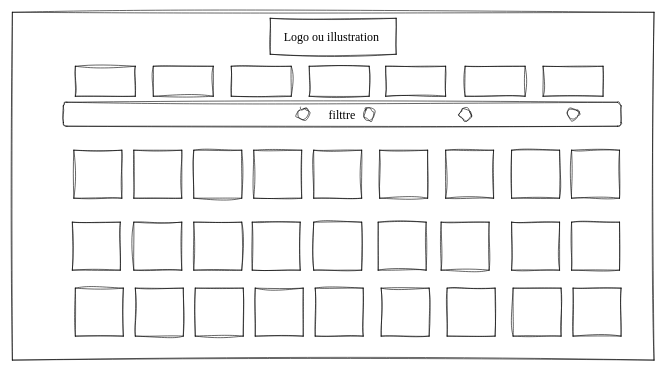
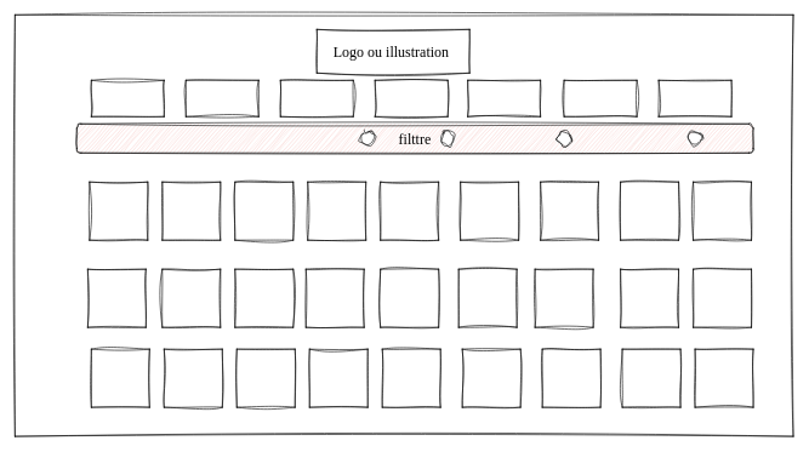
- <mxCell id="21" value="Logo ou illustration&amp;nbsp;" style="rounded=0;whiteSpace=wrap;html=1;sketch=1;hachureGap=4;jiggle=2;curveFitting=1;fontFamily=Architects Daughter;fontSource=https%3A%2F%2Ffonts.googleapis.com%2Fcss%3Ffamily%3DArchitects%2BDaughter;fontSize=20;" vertex="1" parent="1"><mxGeometry x="450" y="30" width="210" height="60" as="geometry" /></mxCell>
+ <mxCell id="21" value="Logo ou illustration&amp;nbsp;" style="rounded=0;whiteSpace=wrap;html=1;sketch=1;hachureGap=4;jiggle=2;curveFitting=1;fontFamily=Architects Daughter;fontSource=https%3A%2F%2Ffonts.googleapis.com%2Fcss%3Ffamily%3DArchitects%2BDaughter;fontSize=20;" vertex="1" parent="1"><mxGeometry x="435" y="40" width="210" height="60" as="geometry" /></mxCell>
- <mxCell id="3" value="filttre" style="rounded=1;whiteSpace=wrap;html=1;sketch=1;hachureGap=4;jiggle=2;curveFitting=1;fontFamily=Architects Daughter;fontSource=https%3A%2F%2Ffonts.googleapis.com%2Fcss%3Ffamily%3DArchitects%2BDaughter;fontSize=20;" vertex="1" parent="1"><mxGeometry x="105" y="170" width="930" height="40" as="geometry" /></mxCell>
+ <mxCell id="3" value="filttre" style="rounded=1;whiteSpace=wrap;html=1;sketch=1;hachureGap=4;jiggle=2;curveFitting=1;fontFamily=Architects Daughter;fontSource=https%3A%2F%2Ffonts.googleapis.com%2Fcss%3Ffamily%3DArchitects%2BDaughter;fontSize=20;fillColor=#f8cecc;" vertex="1" parent="1"><mxGeometry x="105" y="170" width="930" height="40" as="geometry" /></mxCell>
